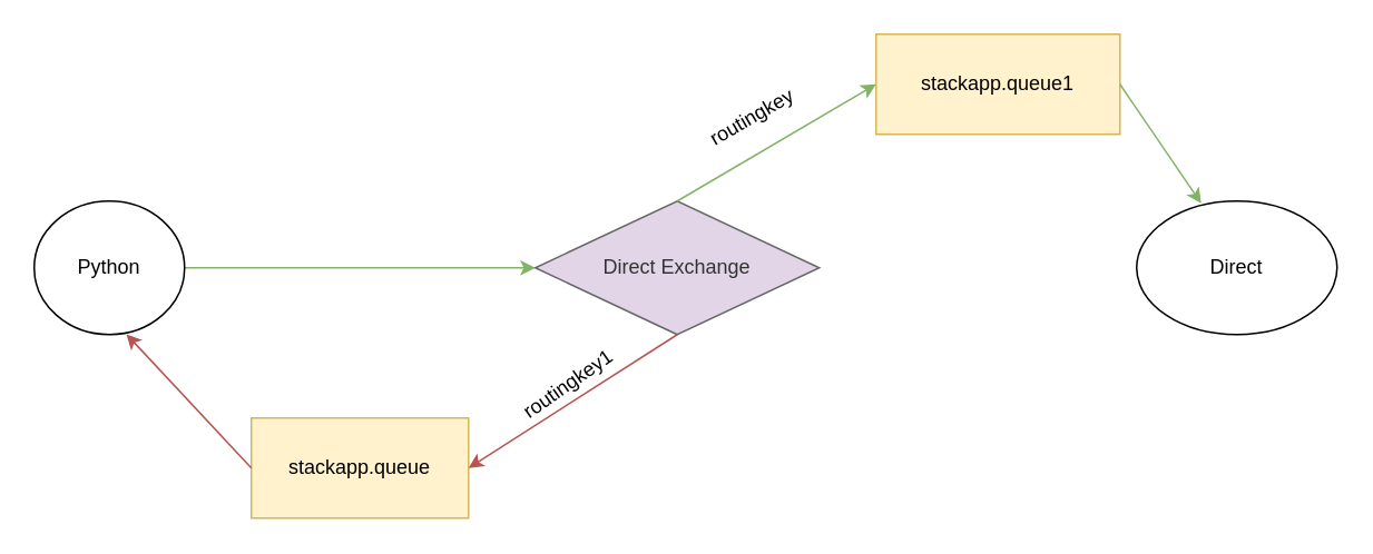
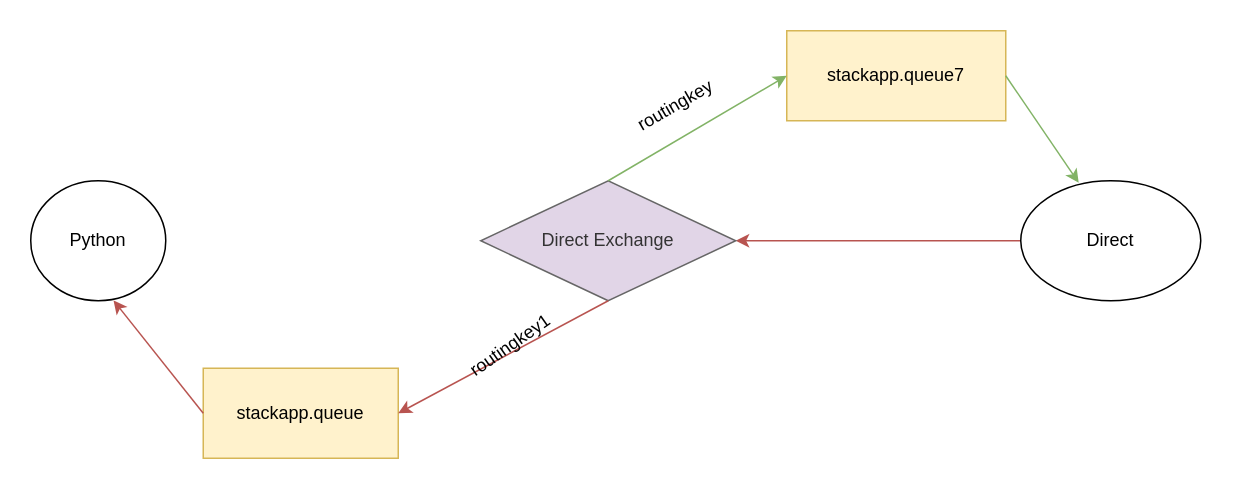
- <mxCell id="7" value="stackapp.queue1" style="rounded=0;whiteSpace=wrap;html=1;fillColor=#fff2cc;strokeColor=#d6b656;direction=west;" parent="1" vertex="1"><mxGeometry x="524" y="20" width="146" height="60" as="geometry" /></mxCell>
+ <mxCell id="7" value="stackapp.queue7" style="rounded=0;whiteSpace=wrap;html=1;fillColor=#fff2cc;strokeColor=#d6b656;direction=west;" parent="1" vertex="1"><mxGeometry x="524" y="20" width="146" height="60" as="geometry" /></mxCell>
- <mxCell id="4" style="edgeStyle=orthogonalEdgeStyle;rounded=0;orthogonalLoop=1;jettySize=auto;html=1;exitX=0;exitY=0.5;exitDx=0;exitDy=0;entryX=1;entryY=0.5;entryDx=0;entryDy=0;fillColor=#d5e8d4;strokeColor=#82b366;" parent="1" source="5" target="8" edge="1"><mxGeometry relative="1" as="geometry" /></mxCell>
+ <mxCell id="2" style="edgeStyle=orthogonalEdgeStyle;rounded=0;orthogonalLoop=1;jettySize=auto;html=1;exitX=1;exitY=0.5;exitDx=0;exitDy=0;entryX=0;entryY=0.5;entryDx=0;entryDy=0;fillColor=#f8cecc;strokeColor=#b85450;" parent="1" source="3" target="8" edge="1"><mxGeometry relative="1" as="geometry" /></mxCell>
- <mxCell id="6" value="stackapp.queue" style="rounded=0;whiteSpace=wrap;html=1;fillColor=#fff2cc;strokeColor=#d6b656;direction=west;" parent="1" vertex="1"><mxGeometry x="150" y="250" width="130" height="60" as="geometry" /></mxCell>
+ <mxCell id="6" value="stackapp.queue" style="rounded=0;whiteSpace=wrap;html=1;fillColor=#fff2cc;strokeColor=#d6b656;direction=west;" parent="1" vertex="1"><mxGeometry x="135" y="245" width="130" height="60" as="geometry" /></mxCell>
